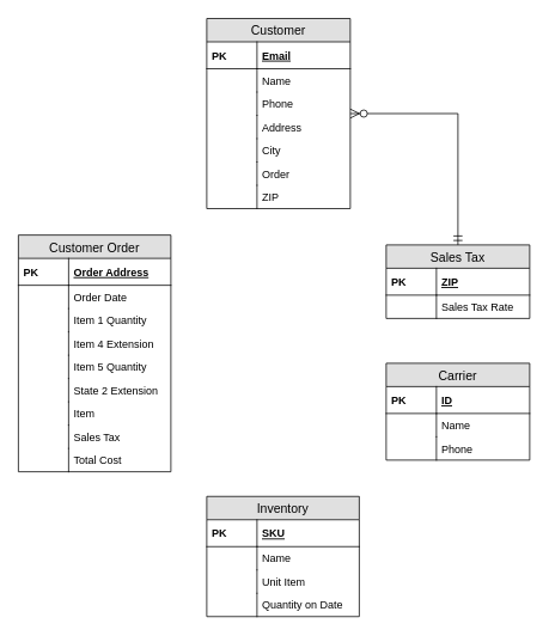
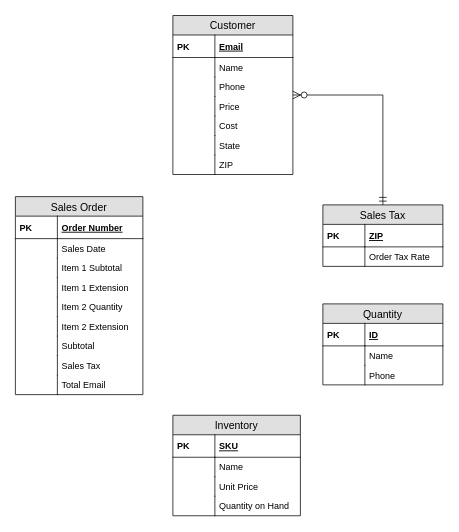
- <mxCell id="9" value="Address" style="shape=partialRectangle;top=0;left=0;right=0;bottom=0;align=left;verticalAlign=top;fillColor=none;spacingLeft=60;spacingRight=4;overflow=hidden;rotatable=0;points=[[0,0.5],[1,0.5]];portConstraint=eastwest;dropTarget=0;fontSize=12;" parent="2" vertex="1"><mxGeometry y="108" width="160" height="26" as="geometry" /></mxCell>
+ <mxCell id="9" value="Price" style="shape=partialRectangle;top=0;left=0;right=0;bottom=0;align=left;verticalAlign=top;fillColor=none;spacingLeft=60;spacingRight=4;overflow=hidden;rotatable=0;points=[[0,0.5],[1,0.5]];portConstraint=eastwest;dropTarget=0;fontSize=12;" parent="2" vertex="1"><mxGeometry y="108" width="160" height="26" as="geometry" /></mxCell>
- <mxCell id="11" value="City" style="shape=partialRectangle;top=0;left=0;right=0;bottom=0;align=left;verticalAlign=top;fillColor=none;spacingLeft=60;spacingRight=4;overflow=hidden;rotatable=0;points=[[0,0.5],[1,0.5]];portConstraint=eastwest;dropTarget=0;fontSize=12;" parent="2" vertex="1"><mxGeometry y="134" width="160" height="26" as="geometry" /></mxCell>
+ <mxCell id="11" value="Cost" style="shape=partialRectangle;top=0;left=0;right=0;bottom=0;align=left;verticalAlign=top;fillColor=none;spacingLeft=60;spacingRight=4;overflow=hidden;rotatable=0;points=[[0,0.5],[1,0.5]];portConstraint=eastwest;dropTarget=0;fontSize=12;" parent="2" vertex="1"><mxGeometry y="134" width="160" height="26" as="geometry" /></mxCell>
- <mxCell id="13" value="Order" style="shape=partialRectangle;top=0;left=0;right=0;bottom=0;align=left;verticalAlign=top;fillColor=none;spacingLeft=60;spacingRight=4;overflow=hidden;rotatable=0;points=[[0,0.5],[1,0.5]];portConstraint=eastwest;dropTarget=0;fontSize=12;" parent="2" vertex="1"><mxGeometry y="160" width="160" height="26" as="geometry" /></mxCell>
+ <mxCell id="13" value="State" style="shape=partialRectangle;top=0;left=0;right=0;bottom=0;align=left;verticalAlign=top;fillColor=none;spacingLeft=60;spacingRight=4;overflow=hidden;rotatable=0;points=[[0,0.5],[1,0.5]];portConstraint=eastwest;dropTarget=0;fontSize=12;" parent="2" vertex="1"><mxGeometry y="160" width="160" height="26" as="geometry" /></mxCell>
- <mxCell id="39" value="Customer Order" style="swimlane;fontStyle=0;childLayout=stackLayout;horizontal=1;startSize=26;fillColor=#e0e0e0;horizontalStack=0;resizeParent=1;resizeParentMax=0;resizeLast=0;collapsible=1;marginBottom=0;swimlaneFillColor=#ffffff;align=center;fontSize=14;" vertex="1" parent="1"><mxGeometry x="20" y="261.5" width="170" height="264" as="geometry" /></mxCell>
+ <mxCell id="39" value="Sales Order" style="swimlane;fontStyle=0;childLayout=stackLayout;horizontal=1;startSize=26;fillColor=#e0e0e0;horizontalStack=0;resizeParent=1;resizeParentMax=0;resizeLast=0;collapsible=1;marginBottom=0;swimlaneFillColor=#ffffff;align=center;fontSize=14;" vertex="1" parent="1"><mxGeometry x="20" y="261.5" width="170" height="264" as="geometry" /></mxCell>
- <mxCell id="40" value="Order Address" style="shape=partialRectangle;top=0;left=0;right=0;bottom=1;align=left;verticalAlign=middle;fillColor=none;spacingLeft=60;spacingRight=4;overflow=hidden;rotatable=0;points=[[0,0.5],[1,0.5]];portConstraint=eastwest;dropTarget=0;fontStyle=5;fontSize=12;" vertex="1" parent="39"><mxGeometry y="26" width="170" height="30" as="geometry" /></mxCell>
+ <mxCell id="40" value="Order Number" style="shape=partialRectangle;top=0;left=0;right=0;bottom=1;align=left;verticalAlign=middle;fillColor=none;spacingLeft=60;spacingRight=4;overflow=hidden;rotatable=0;points=[[0,0.5],[1,0.5]];portConstraint=eastwest;dropTarget=0;fontStyle=5;fontSize=12;" vertex="1" parent="39"><mxGeometry y="26" width="170" height="30" as="geometry" /></mxCell>
- <mxCell id="42" value="Order Date" style="shape=partialRectangle;top=0;left=0;right=0;bottom=0;align=left;verticalAlign=top;fillColor=none;spacingLeft=60;spacingRight=4;overflow=hidden;rotatable=0;points=[[0,0.5],[1,0.5]];portConstraint=eastwest;dropTarget=0;fontSize=12;" vertex="1" parent="39"><mxGeometry y="56" width="170" height="26" as="geometry" /></mxCell>
+ <mxCell id="42" value="Sales Date" style="shape=partialRectangle;top=0;left=0;right=0;bottom=0;align=left;verticalAlign=top;fillColor=none;spacingLeft=60;spacingRight=4;overflow=hidden;rotatable=0;points=[[0,0.5],[1,0.5]];portConstraint=eastwest;dropTarget=0;fontSize=12;" vertex="1" parent="39"><mxGeometry y="56" width="170" height="26" as="geometry" /></mxCell>
- <mxCell id="28" value="Sales Tax Rate" style="shape=partialRectangle;top=0;left=0;right=0;bottom=0;align=left;verticalAlign=top;fillColor=none;spacingLeft=60;spacingRight=4;overflow=hidden;rotatable=0;points=[[0,0.5],[1,0.5]];portConstraint=eastwest;dropTarget=0;fontSize=12;" parent="25" vertex="1"><mxGeometry y="56" width="160" height="26" as="geometry" /></mxCell>
+ <mxCell id="28" value="Order Tax Rate" style="shape=partialRectangle;top=0;left=0;right=0;bottom=0;align=left;verticalAlign=top;fillColor=none;spacingLeft=60;spacingRight=4;overflow=hidden;rotatable=0;points=[[0,0.5],[1,0.5]];portConstraint=eastwest;dropTarget=0;fontSize=12;" parent="25" vertex="1"><mxGeometry y="56" width="160" height="26" as="geometry" /></mxCell>
- <mxCell id="44" value="Item 1 Quantity" style="shape=partialRectangle;top=0;left=0;right=0;bottom=0;align=left;verticalAlign=top;fillColor=none;spacingLeft=60;spacingRight=4;overflow=hidden;rotatable=0;points=[[0,0.5],[1,0.5]];portConstraint=eastwest;dropTarget=0;fontSize=12;" vertex="1" parent="39"><mxGeometry y="82" width="170" height="26" as="geometry" /></mxCell>
+ <mxCell id="44" value="Item 1 Subtotal" style="shape=partialRectangle;top=0;left=0;right=0;bottom=0;align=left;verticalAlign=top;fillColor=none;spacingLeft=60;spacingRight=4;overflow=hidden;rotatable=0;points=[[0,0.5],[1,0.5]];portConstraint=eastwest;dropTarget=0;fontSize=12;" vertex="1" parent="39"><mxGeometry y="82" width="170" height="26" as="geometry" /></mxCell>
- <mxCell id="46" value="Item 4 Extension" style="shape=partialRectangle;top=0;left=0;right=0;bottom=0;align=left;verticalAlign=top;fillColor=none;spacingLeft=60;spacingRight=4;overflow=hidden;rotatable=0;points=[[0,0.5],[1,0.5]];portConstraint=eastwest;dropTarget=0;fontSize=12;" vertex="1" parent="39"><mxGeometry y="108" width="170" height="26" as="geometry" /></mxCell>
+ <mxCell id="46" value="Item 1 Extension" style="shape=partialRectangle;top=0;left=0;right=0;bottom=0;align=left;verticalAlign=top;fillColor=none;spacingLeft=60;spacingRight=4;overflow=hidden;rotatable=0;points=[[0,0.5],[1,0.5]];portConstraint=eastwest;dropTarget=0;fontSize=12;" vertex="1" parent="39"><mxGeometry y="108" width="170" height="26" as="geometry" /></mxCell>
- <mxCell id="48" value="Item 5 Quantity" style="shape=partialRectangle;top=0;left=0;right=0;bottom=0;align=left;verticalAlign=top;fillColor=none;spacingLeft=60;spacingRight=4;overflow=hidden;rotatable=0;points=[[0,0.5],[1,0.5]];portConstraint=eastwest;dropTarget=0;fontSize=12;" vertex="1" parent="39"><mxGeometry y="134" width="170" height="26" as="geometry" /></mxCell>
+ <mxCell id="48" value="Item 2 Quantity" style="shape=partialRectangle;top=0;left=0;right=0;bottom=0;align=left;verticalAlign=top;fillColor=none;spacingLeft=60;spacingRight=4;overflow=hidden;rotatable=0;points=[[0,0.5],[1,0.5]];portConstraint=eastwest;dropTarget=0;fontSize=12;" vertex="1" parent="39"><mxGeometry y="134" width="170" height="26" as="geometry" /></mxCell>
- <mxCell id="17" value="Carrier" style="swimlane;fontStyle=0;childLayout=stackLayout;horizontal=1;startSize=26;fillColor=#e0e0e0;horizontalStack=0;resizeParent=1;resizeParentMax=0;resizeLast=0;collapsible=1;marginBottom=0;swimlaneFillColor=#ffffff;align=center;fontSize=14;" parent="1" vertex="1"><mxGeometry x="430" y="404.5" width="160" height="108" as="geometry" /></mxCell>
+ <mxCell id="17" value="Quantity" style="swimlane;fontStyle=0;childLayout=stackLayout;horizontal=1;startSize=26;fillColor=#e0e0e0;horizontalStack=0;resizeParent=1;resizeParentMax=0;resizeLast=0;collapsible=1;marginBottom=0;swimlaneFillColor=#ffffff;align=center;fontSize=14;" parent="1" vertex="1"><mxGeometry x="430" y="404.5" width="160" height="108" as="geometry" /></mxCell>
- <mxCell id="50" value="State 2 Extension" style="shape=partialRectangle;top=0;left=0;right=0;bottom=0;align=left;verticalAlign=top;fillColor=none;spacingLeft=60;spacingRight=4;overflow=hidden;rotatable=0;points=[[0,0.5],[1,0.5]];portConstraint=eastwest;dropTarget=0;fontSize=12;" vertex="1" parent="39"><mxGeometry y="160" width="170" height="26" as="geometry" /></mxCell>
+ <mxCell id="50" value="Item 2 Extension" style="shape=partialRectangle;top=0;left=0;right=0;bottom=0;align=left;verticalAlign=top;fillColor=none;spacingLeft=60;spacingRight=4;overflow=hidden;rotatable=0;points=[[0,0.5],[1,0.5]];portConstraint=eastwest;dropTarget=0;fontSize=12;" vertex="1" parent="39"><mxGeometry y="160" width="170" height="26" as="geometry" /></mxCell>
- <mxCell id="52" value="Item" style="shape=partialRectangle;top=0;left=0;right=0;bottom=0;align=left;verticalAlign=top;fillColor=none;spacingLeft=60;spacingRight=4;overflow=hidden;rotatable=0;points=[[0,0.5],[1,0.5]];portConstraint=eastwest;dropTarget=0;fontSize=12;" vertex="1" parent="39"><mxGeometry y="186" width="170" height="26" as="geometry" /></mxCell>
+ <mxCell id="52" value="Subtotal" style="shape=partialRectangle;top=0;left=0;right=0;bottom=0;align=left;verticalAlign=top;fillColor=none;spacingLeft=60;spacingRight=4;overflow=hidden;rotatable=0;points=[[0,0.5],[1,0.5]];portConstraint=eastwest;dropTarget=0;fontSize=12;" vertex="1" parent="39"><mxGeometry y="186" width="170" height="26" as="geometry" /></mxCell>
- <mxCell id="56" value="Total Cost" style="shape=partialRectangle;top=0;left=0;right=0;bottom=0;align=left;verticalAlign=top;fillColor=none;spacingLeft=60;spacingRight=4;overflow=hidden;rotatable=0;points=[[0,0.5],[1,0.5]];portConstraint=eastwest;dropTarget=0;fontSize=12;" vertex="1" parent="39"><mxGeometry y="238" width="170" height="26" as="geometry" /></mxCell>
+ <mxCell id="56" value="Total Email" style="shape=partialRectangle;top=0;left=0;right=0;bottom=0;align=left;verticalAlign=top;fillColor=none;spacingLeft=60;spacingRight=4;overflow=hidden;rotatable=0;points=[[0,0.5],[1,0.5]];portConstraint=eastwest;dropTarget=0;fontSize=12;" vertex="1" parent="39"><mxGeometry y="238" width="170" height="26" as="geometry" /></mxCell>
- <mxCell id="35" value="Unit Item" style="shape=partialRectangle;top=0;left=0;right=0;bottom=0;align=left;verticalAlign=top;fillColor=none;spacingLeft=60;spacingRight=4;overflow=hidden;rotatable=0;points=[[0,0.5],[1,0.5]];portConstraint=eastwest;dropTarget=0;fontSize=12;" parent="30" vertex="1"><mxGeometry y="82" width="170" height="26" as="geometry" /></mxCell>
+ <mxCell id="35" value="Unit Price" style="shape=partialRectangle;top=0;left=0;right=0;bottom=0;align=left;verticalAlign=top;fillColor=none;spacingLeft=60;spacingRight=4;overflow=hidden;rotatable=0;points=[[0,0.5],[1,0.5]];portConstraint=eastwest;dropTarget=0;fontSize=12;" parent="30" vertex="1"><mxGeometry y="82" width="170" height="26" as="geometry" /></mxCell>
- <mxCell id="37" value="Quantity on Date" style="shape=partialRectangle;top=0;left=0;right=0;bottom=0;align=left;verticalAlign=top;fillColor=none;spacingLeft=60;spacingRight=4;overflow=hidden;rotatable=0;points=[[0,0.5],[1,0.5]];portConstraint=eastwest;dropTarget=0;fontSize=12;" parent="30" vertex="1"><mxGeometry y="108" width="170" height="26" as="geometry" /></mxCell>
+ <mxCell id="37" value="Quantity on Hand" style="shape=partialRectangle;top=0;left=0;right=0;bottom=0;align=left;verticalAlign=top;fillColor=none;spacingLeft=60;spacingRight=4;overflow=hidden;rotatable=0;points=[[0,0.5],[1,0.5]];portConstraint=eastwest;dropTarget=0;fontSize=12;" parent="30" vertex="1"><mxGeometry y="108" width="170" height="26" as="geometry" /></mxCell>
